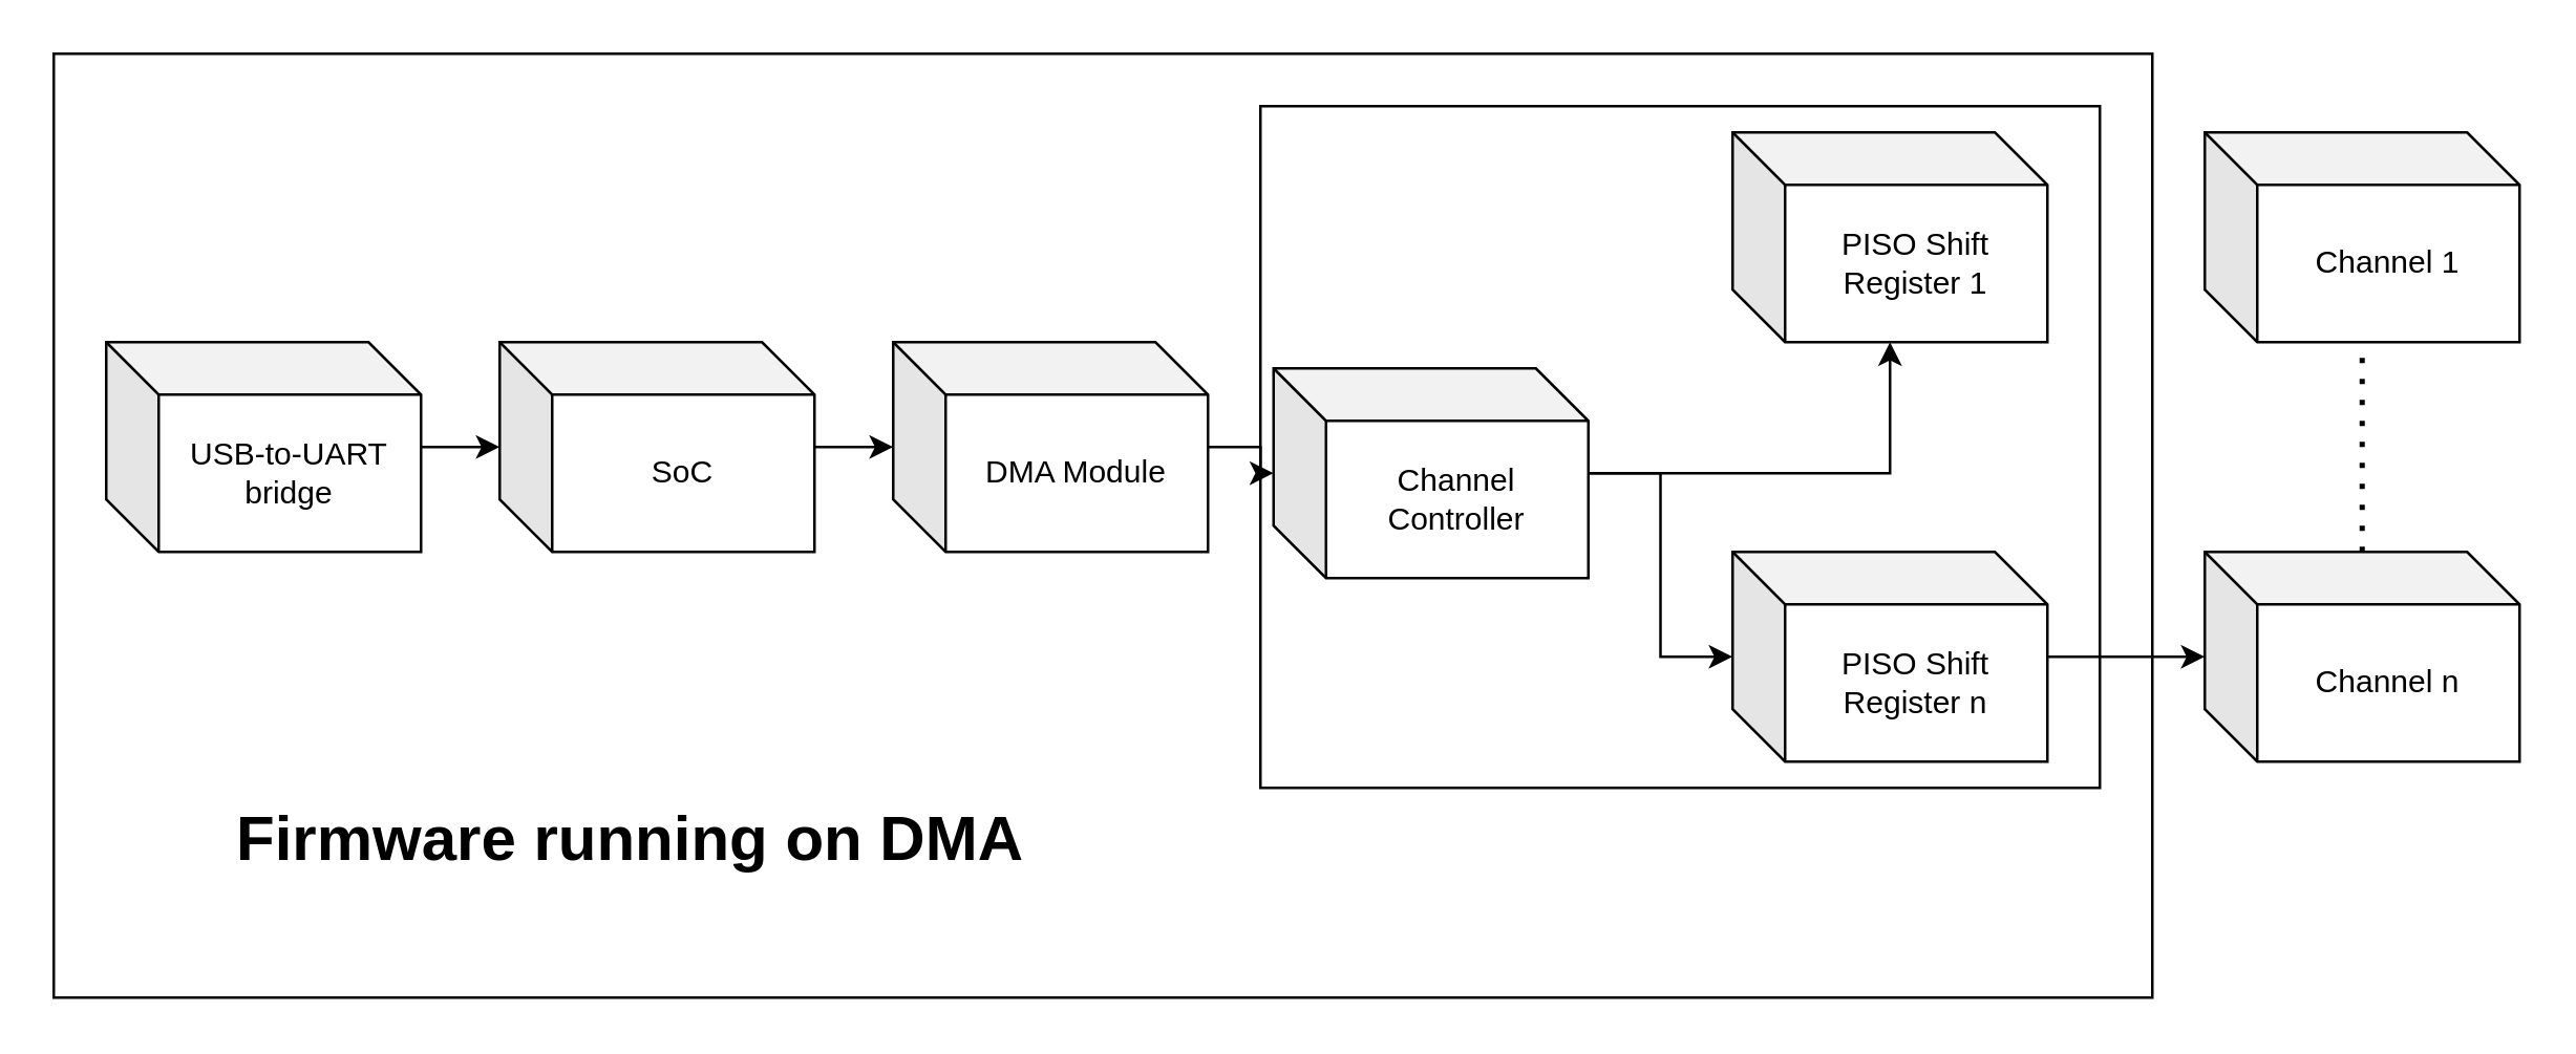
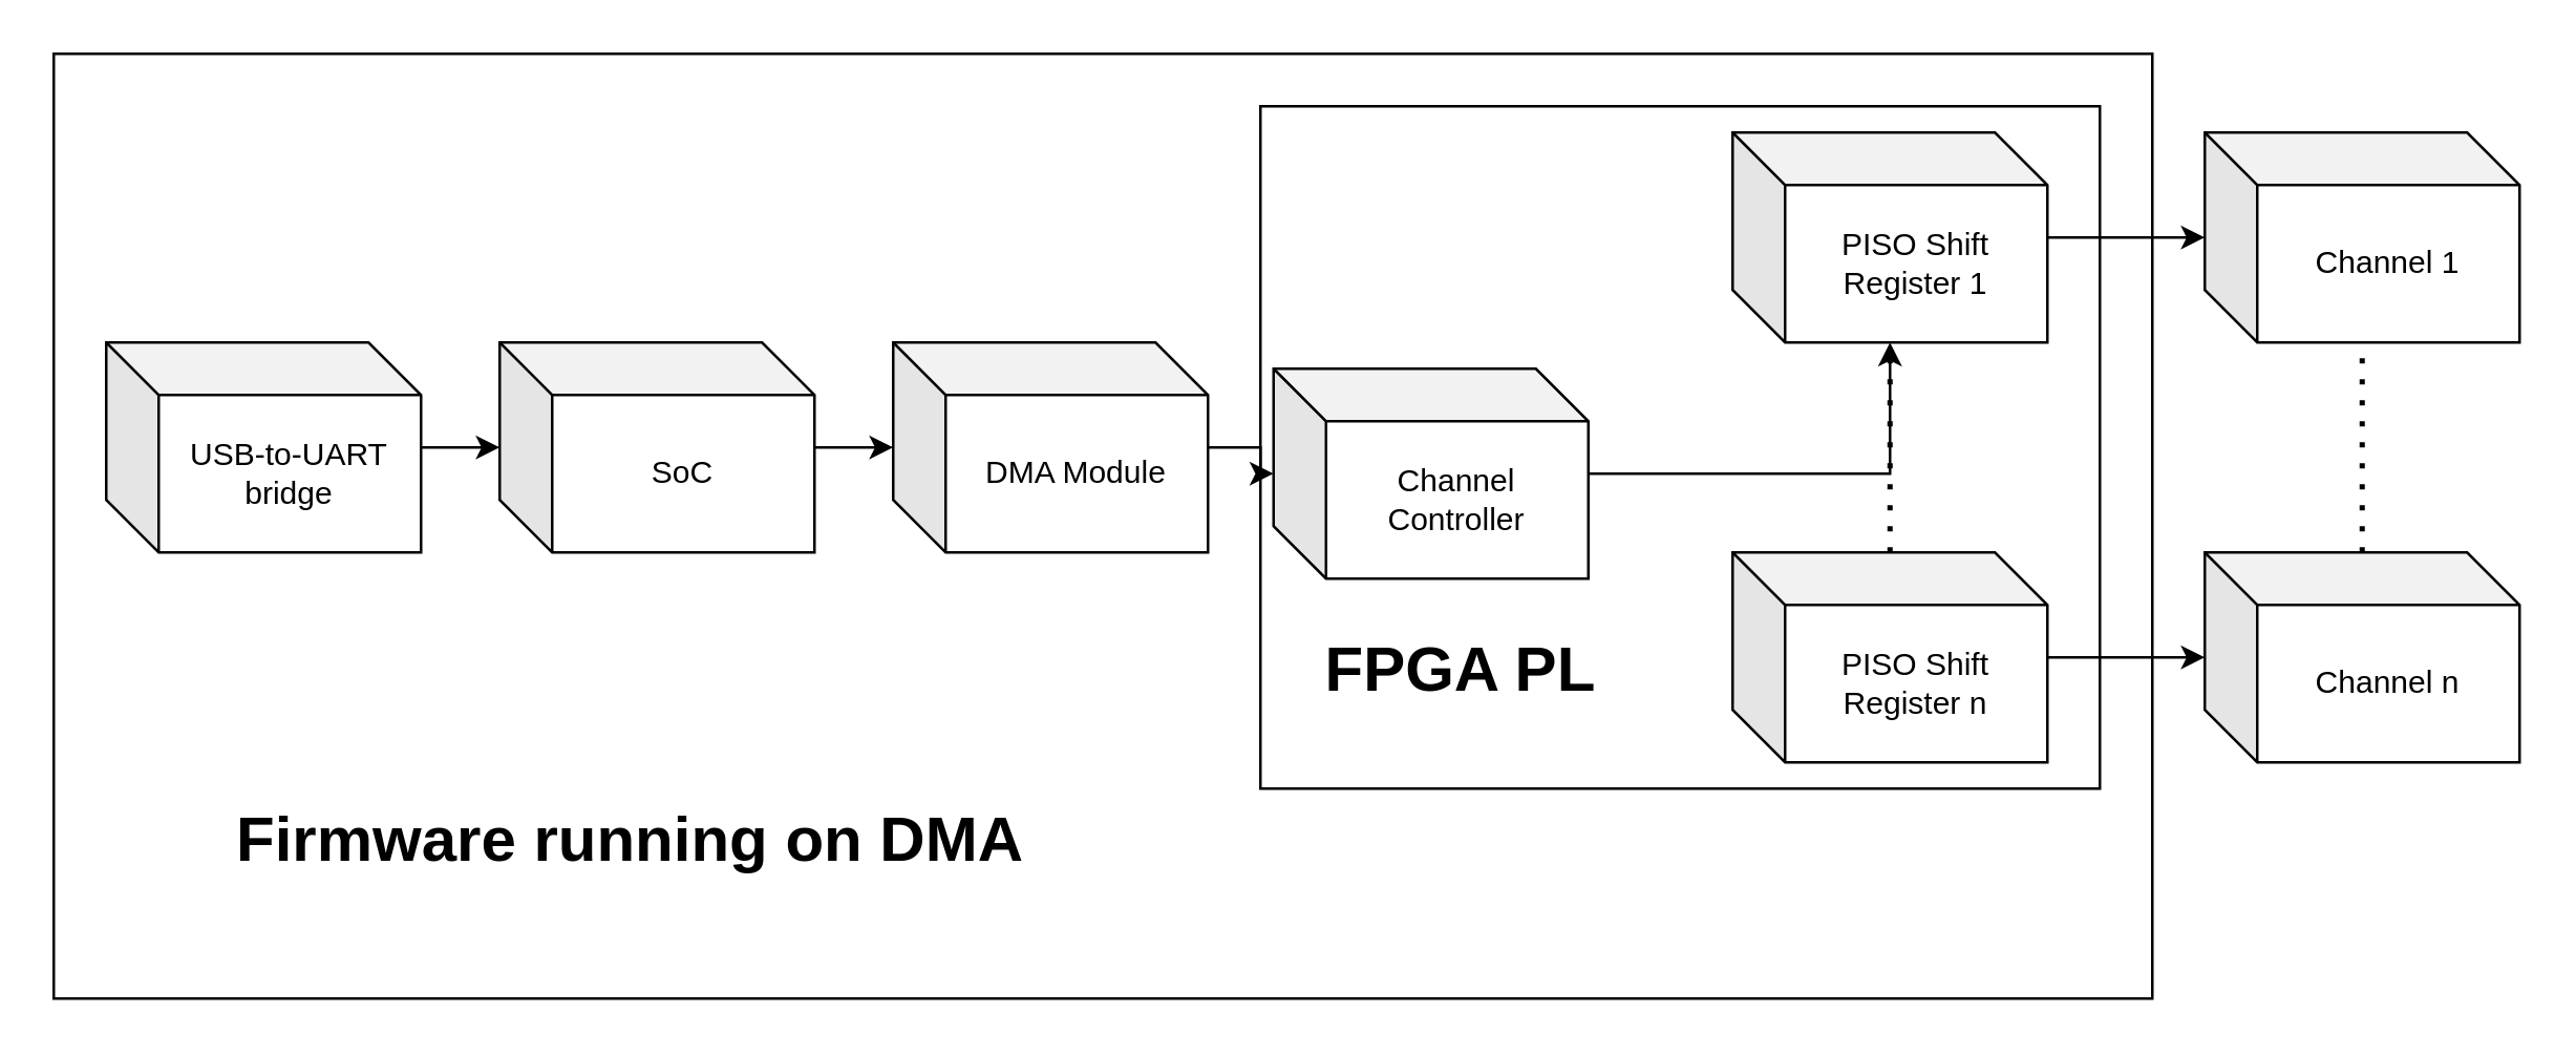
+ <mxCell id="15" style="edgeStyle=orthogonalEdgeStyle;rounded=0;orthogonalLoop=1;jettySize=auto;html=1;" edge="1" parent="1" source="16" target="20"><mxGeometry relative="1" as="geometry" /></mxCell>
+ <mxCell id="17" value="" style="endArrow=none;dashed=1;html=1;dashPattern=1 3;strokeWidth=2;rounded=0;" edge="1" parent="1" source="14" target="16"><mxGeometry width="50" height="50" relative="1" as="geometry"><mxPoint x="380" y="220" as="sourcePoint" /><mxPoint x="710" y="160" as="targetPoint" /></mxGeometry></mxCell>
- <mxCell id="11" style="edgeStyle=orthogonalEdgeStyle;rounded=0;orthogonalLoop=1;jettySize=auto;html=1;" edge="1" parent="1" source="12" target="14"><mxGeometry relative="1" as="geometry" /></mxCell>
+ <mxCell id="18" value="&lt;h1&gt;FPGA PL&lt;/h1&gt;" style="text;html=1;strokeColor=none;fillColor=none;spacing=5;spacingTop=-20;whiteSpace=wrap;overflow=hidden;rounded=0;" vertex="1" parent="1"><mxGeometry x="500" y="235" width="120" height="30" as="geometry" /></mxCell>
